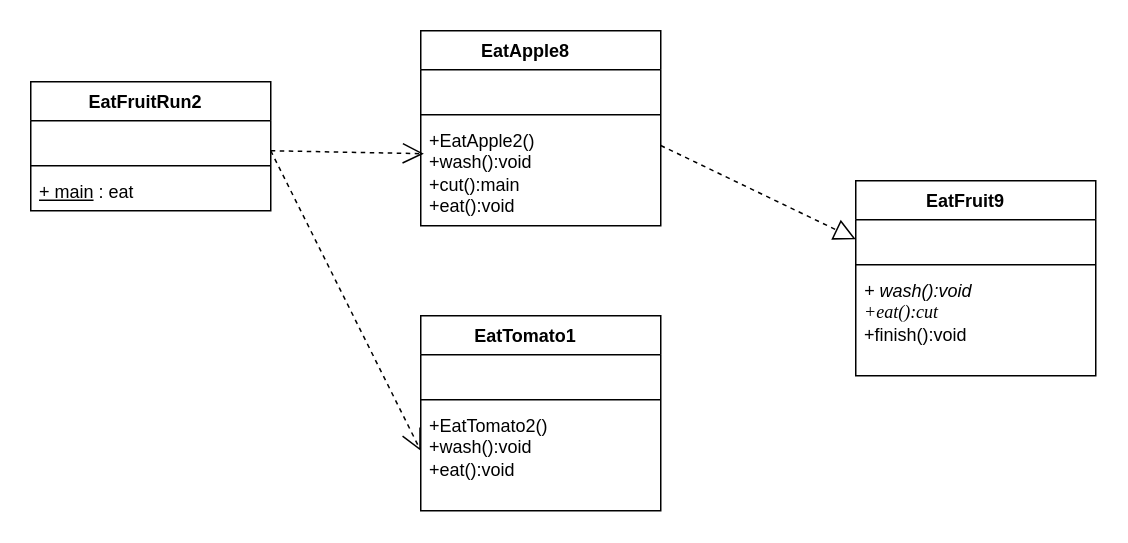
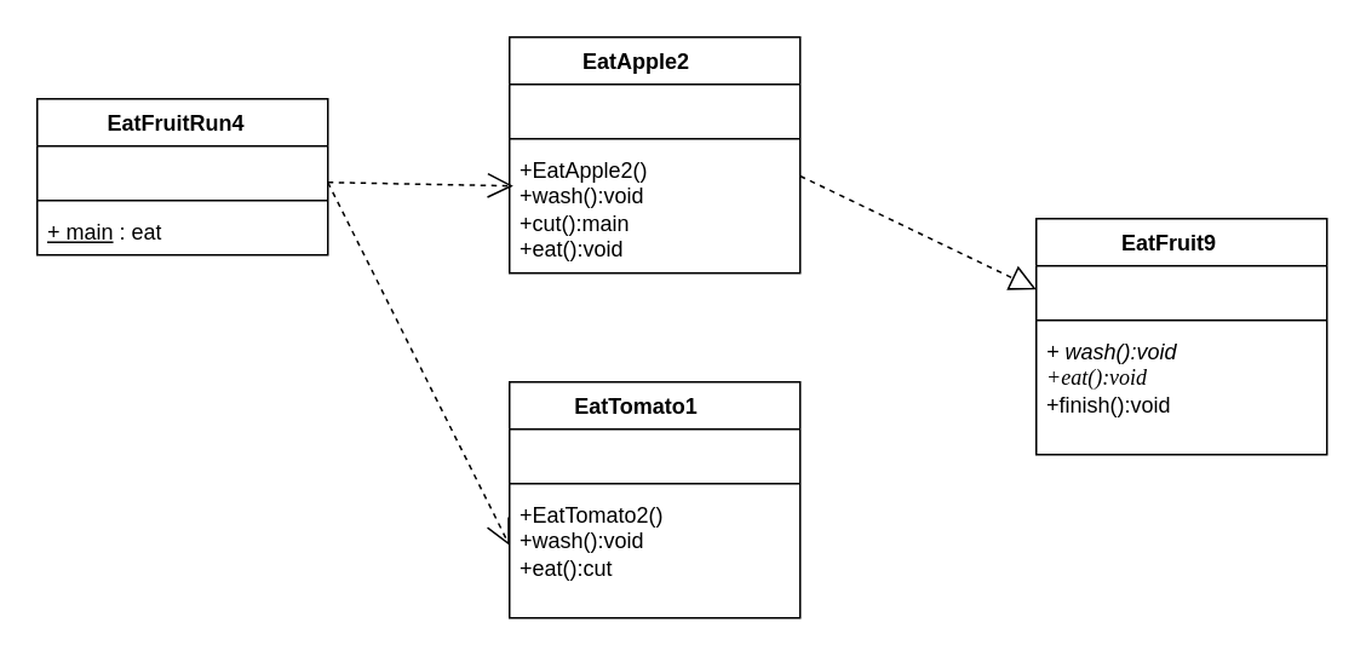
- <mxCell id="16" value="EatApple8&amp;nbsp; &amp;nbsp; &amp;nbsp;&amp;nbsp;" style="swimlane;fontStyle=1;align=center;verticalAlign=top;childLayout=stackLayout;horizontal=1;startSize=26;horizontalStack=0;resizeParent=1;resizeParentMax=0;resizeLast=0;collapsible=1;marginBottom=0;whiteSpace=wrap;html=1;" vertex="1" parent="1"><mxGeometry x="280" y="20" width="160" height="130" as="geometry" /></mxCell>
+ <mxCell id="16" value="EatApple2&amp;nbsp; &amp;nbsp; &amp;nbsp;&amp;nbsp;" style="swimlane;fontStyle=1;align=center;verticalAlign=top;childLayout=stackLayout;horizontal=1;startSize=26;horizontalStack=0;resizeParent=1;resizeParentMax=0;resizeLast=0;collapsible=1;marginBottom=0;whiteSpace=wrap;html=1;" vertex="1" parent="1"><mxGeometry x="280" y="20" width="160" height="130" as="geometry" /></mxCell>
- <mxCell id="2" value="EatFruitRun2&amp;nbsp;&amp;nbsp;" style="swimlane;fontStyle=1;align=center;verticalAlign=top;childLayout=stackLayout;horizontal=1;startSize=26;horizontalStack=0;resizeParent=1;resizeParentMax=0;resizeLast=0;collapsible=1;marginBottom=0;whiteSpace=wrap;html=1;" vertex="1" parent="1"><mxGeometry x="20" y="54" width="160" height="86" as="geometry" /></mxCell>
+ <mxCell id="2" value="EatFruitRun4&amp;nbsp;&amp;nbsp;" style="swimlane;fontStyle=1;align=center;verticalAlign=top;childLayout=stackLayout;horizontal=1;startSize=26;horizontalStack=0;resizeParent=1;resizeParentMax=0;resizeLast=0;collapsible=1;marginBottom=0;whiteSpace=wrap;html=1;" vertex="1" parent="1"><mxGeometry x="20" y="54" width="160" height="86" as="geometry" /></mxCell>
- <mxCell id="15" value="&lt;i&gt;+ wash():void&lt;/i&gt;&lt;div&gt;&lt;font face=&quot;Italic&quot;&gt;&lt;i&gt;+eat():cut&lt;/i&gt;&lt;/font&gt;&lt;/div&gt;&lt;div&gt;+finish():void&lt;br&gt;&lt;/div&gt;" style="text;strokeColor=none;fillColor=none;align=left;verticalAlign=top;spacingLeft=4;spacingRight=4;overflow=hidden;rotatable=0;points=[[0,0.5],[1,0.5]];portConstraint=eastwest;whiteSpace=wrap;html=1;" vertex="1" parent="12"><mxGeometry y="60" width="160" height="70" as="geometry" /></mxCell>
+ <mxCell id="15" value="&lt;i&gt;+ wash():void&lt;/i&gt;&lt;div&gt;&lt;font face=&quot;Italic&quot;&gt;&lt;i&gt;+eat():void&lt;/i&gt;&lt;/font&gt;&lt;/div&gt;&lt;div&gt;+finish():void&lt;br&gt;&lt;/div&gt;" style="text;strokeColor=none;fillColor=none;align=left;verticalAlign=top;spacingLeft=4;spacingRight=4;overflow=hidden;rotatable=0;points=[[0,0.5],[1,0.5]];portConstraint=eastwest;whiteSpace=wrap;html=1;" vertex="1" parent="12"><mxGeometry y="60" width="160" height="70" as="geometry" /></mxCell>
- <mxCell id="11" value="&lt;div&gt;+EatTomato2()&lt;br&gt;&lt;/div&gt;+wash():void&lt;div&gt;+eat():void&lt;/div&gt;" style="text;strokeColor=none;fillColor=none;align=left;verticalAlign=top;spacingLeft=4;spacingRight=4;overflow=hidden;rotatable=0;points=[[0,0.5],[1,0.5]];portConstraint=eastwest;whiteSpace=wrap;html=1;" vertex="1" parent="8"><mxGeometry y="60" width="160" height="70" as="geometry" /></mxCell>
+ <mxCell id="11" value="&lt;div&gt;+EatTomato2()&lt;br&gt;&lt;/div&gt;+wash():void&lt;div&gt;+eat():cut&lt;/div&gt;" style="text;strokeColor=none;fillColor=none;align=left;verticalAlign=top;spacingLeft=4;spacingRight=4;overflow=hidden;rotatable=0;points=[[0,0.5],[1,0.5]];portConstraint=eastwest;whiteSpace=wrap;html=1;" vertex="1" parent="8"><mxGeometry y="60" width="160" height="70" as="geometry" /></mxCell>
